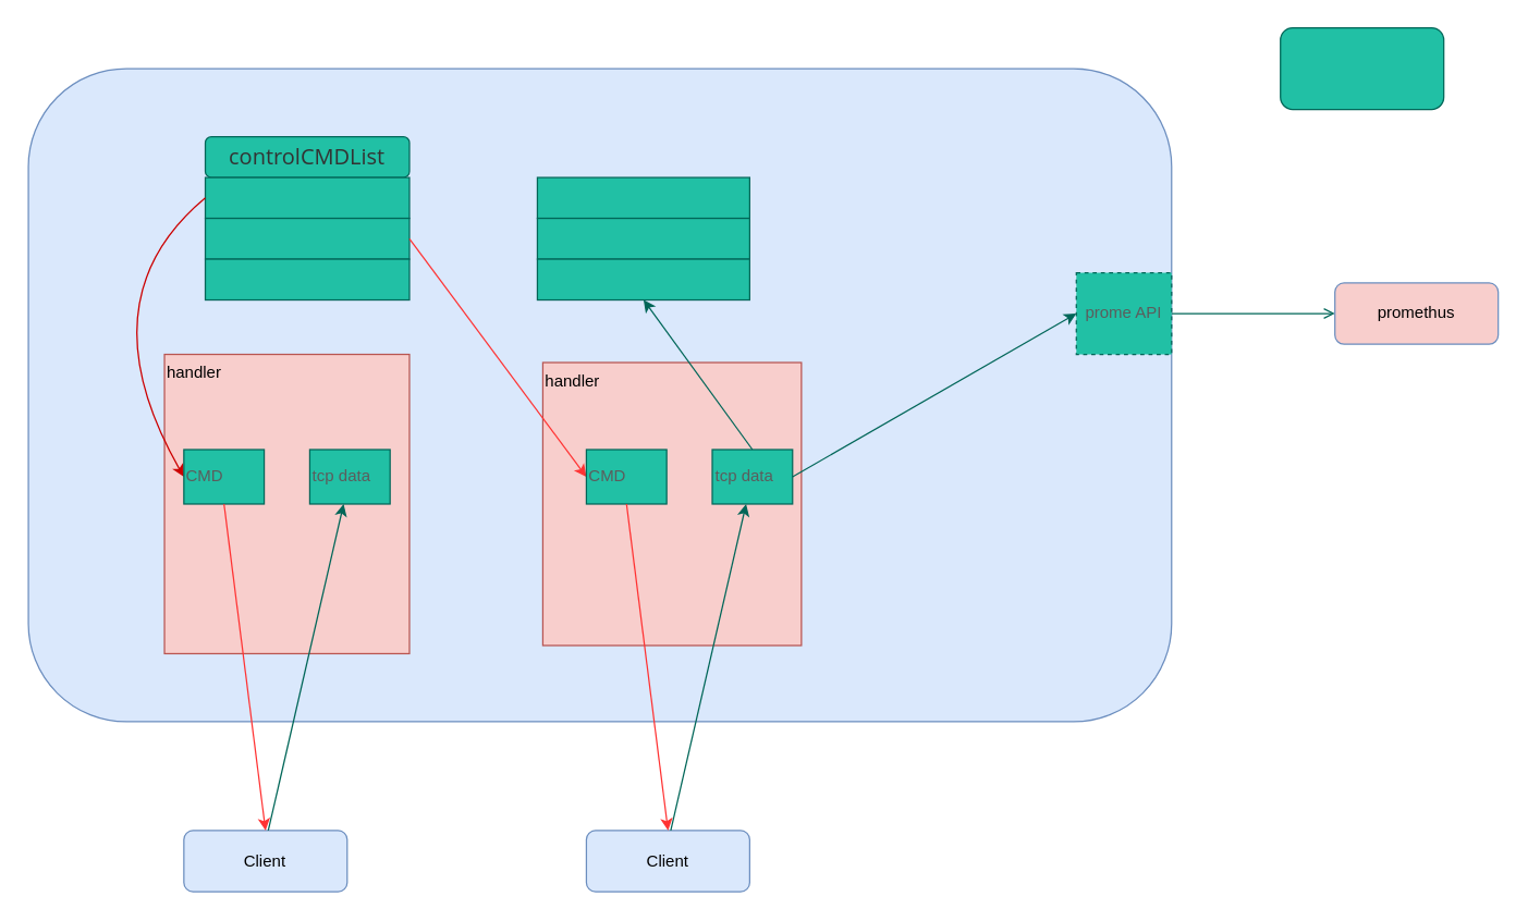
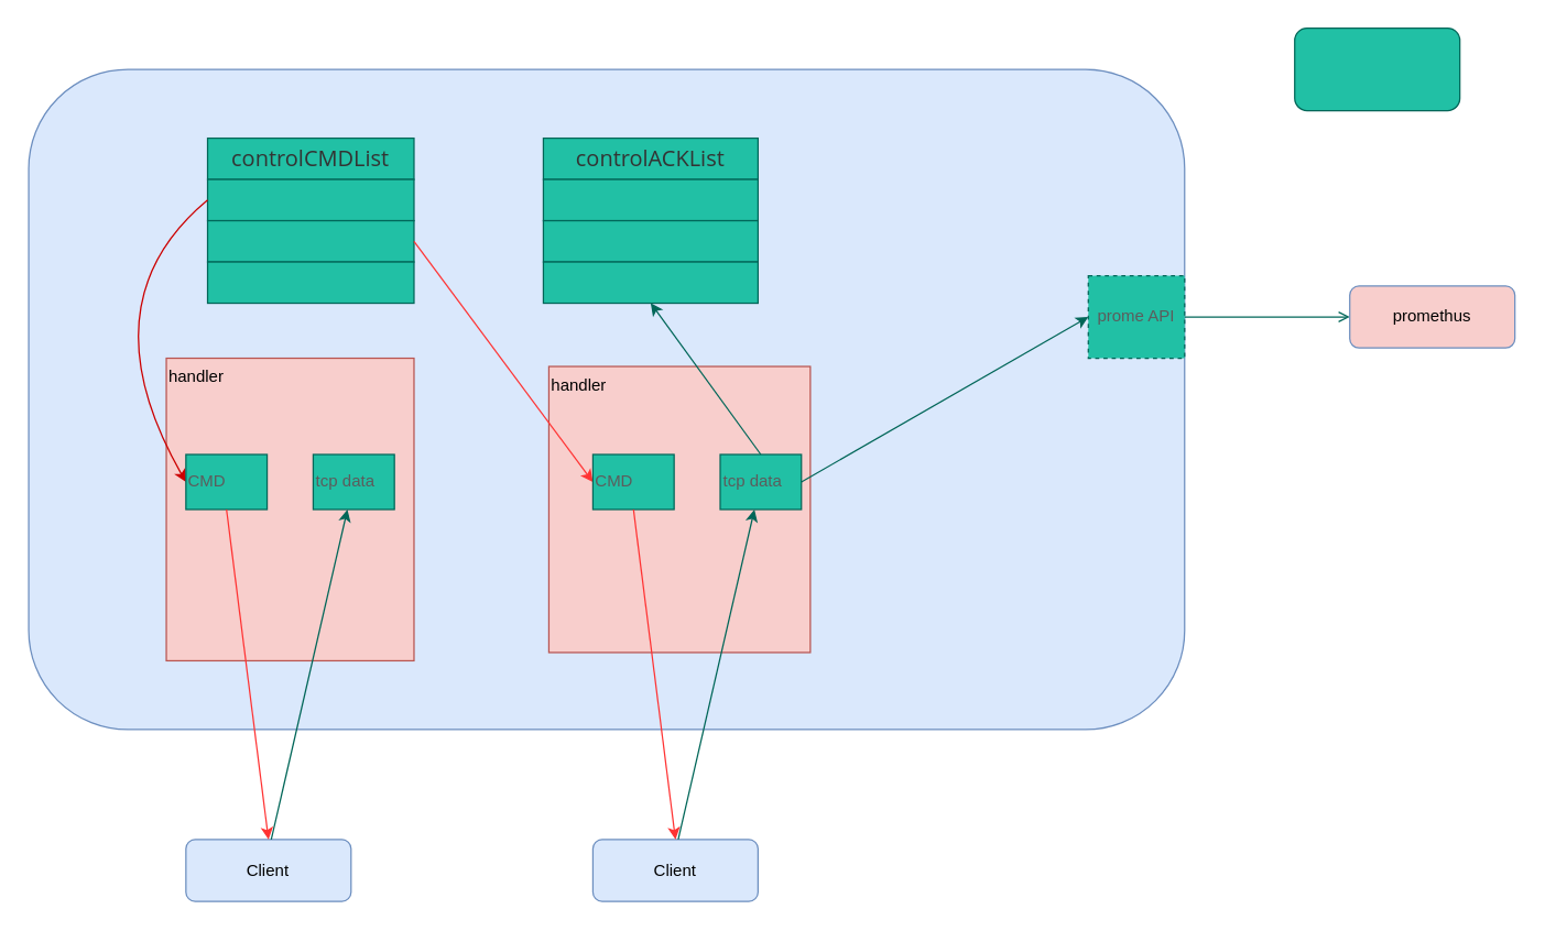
- <mxCell id="13" value="&lt;span style=&quot;color: rgb(51, 51, 51); font-family: &amp;quot;open sans&amp;quot;, &amp;quot;clear sans&amp;quot;, &amp;quot;helvetica neue&amp;quot;, &amp;quot;helvetica&amp;quot;, &amp;quot;arial&amp;quot;, sans-serif; font-size: 16px; font-style: normal; font-weight: 400; letter-spacing: normal; text-indent: 0px; text-transform: none; word-spacing: 0px; display: inline; float: none;&quot;&gt;controlCMDList&lt;/span&gt;" style="whiteSpace=wrap;html=1;sketch=0;strokeColor=#006658;fillColor=#21C0A5;fontColor=#5C5C5C;labelBackgroundColor=none;rounded=1;" vertex="1" parent="12"><mxGeometry width="150" height="30" as="geometry" /></mxCell>
+ <mxCell id="13" value="&lt;span style=&quot;color: rgb(51, 51, 51); font-family: &amp;quot;open sans&amp;quot;, &amp;quot;clear sans&amp;quot;, &amp;quot;helvetica neue&amp;quot;, &amp;quot;helvetica&amp;quot;, &amp;quot;arial&amp;quot;, sans-serif; font-size: 16px; font-style: normal; font-weight: 400; letter-spacing: normal; text-indent: 0px; text-transform: none; word-spacing: 0px; display: inline; float: none;&quot;&gt;controlCMDList&lt;/span&gt;" style="rounded=0;whiteSpace=wrap;html=1;sketch=0;strokeColor=#006658;fillColor=#21C0A5;fontColor=#5C5C5C;labelBackgroundColor=none;" vertex="1" parent="12"><mxGeometry width="150" height="30" as="geometry" /></mxCell>
+ <mxCell id="8" value="&lt;span style=&quot;color: rgb(51, 51, 51); font-family: &amp;quot;open sans&amp;quot;, &amp;quot;clear sans&amp;quot;, &amp;quot;helvetica neue&amp;quot;, &amp;quot;helvetica&amp;quot;, &amp;quot;arial&amp;quot;, sans-serif; font-size: 16px; font-style: normal; font-weight: 400; letter-spacing: normal; text-indent: 0px; text-transform: none; word-spacing: 0px; display: inline; float: none;&quot;&gt;controlACKList&lt;/span&gt;" style="rounded=0;whiteSpace=wrap;html=1;sketch=0;strokeColor=#006658;fillColor=#21C0A5;fontColor=#5C5C5C;labelBackgroundColor=none;" vertex="1" parent="7"><mxGeometry width="156" height="30" as="geometry" /></mxCell>
